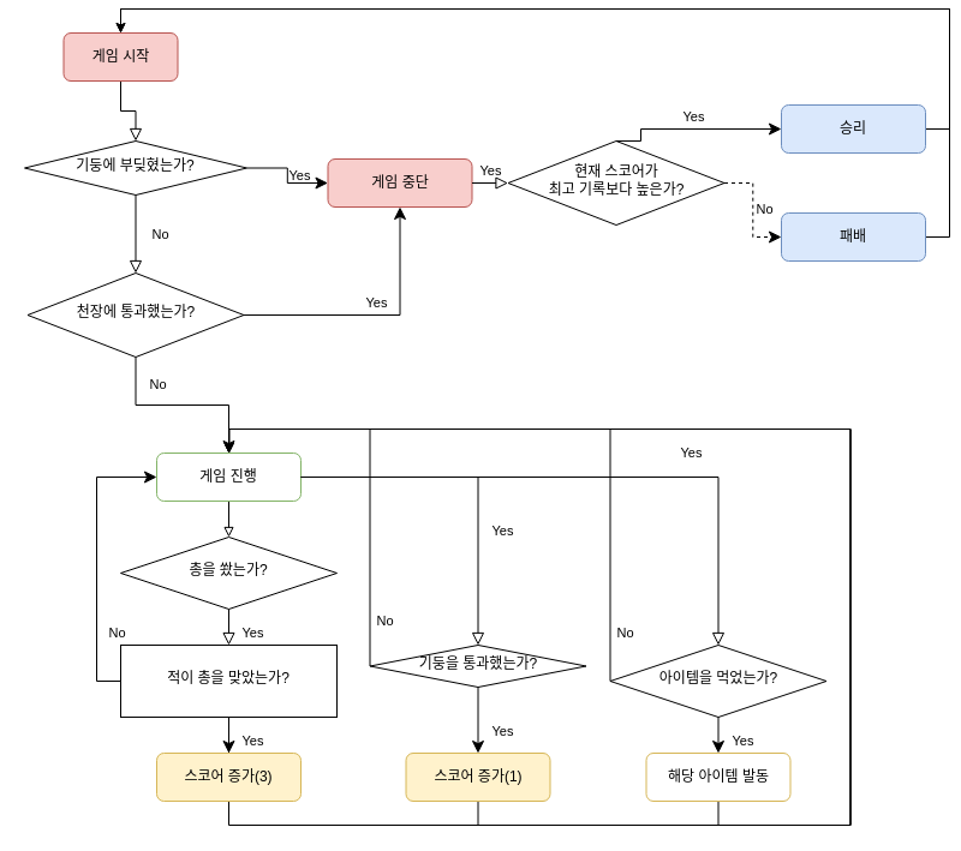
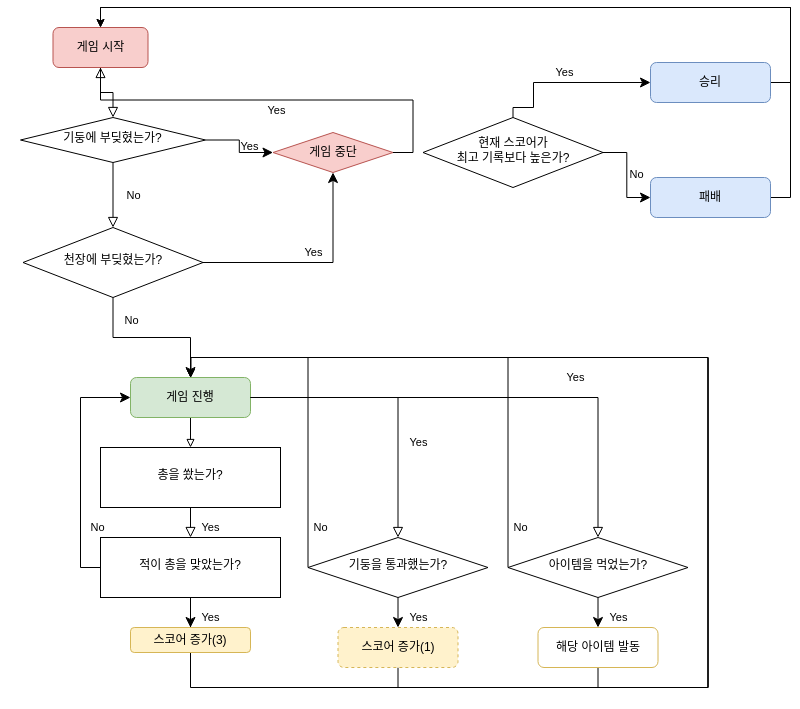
- <mxCell id="16" value="승리" style="rounded=1;whiteSpace=wrap;html=1;fontSize=12;glass=0;strokeWidth=1;shadow=0;fillColor=#dae8fc;strokeColor=#6c8ebf;" vertex="1" parent="1"><mxGeometry x="650" y="80" width="120" height="40" as="geometry" /></mxCell>
+ <mxCell id="16" value="승리" style="rounded=1;whiteSpace=wrap;html=1;fontSize=12;glass=0;strokeWidth=1;shadow=0;fillColor=#dae8fc;strokeColor=#6c8ebf;" vertex="1" parent="1"><mxGeometry x="650" y="55" width="120" height="40" as="geometry" /></mxCell>
- <mxCell id="7" value="게임 중단" style="rounded=1;whiteSpace=wrap;html=1;fontSize=12;glass=0;strokeWidth=1;shadow=0;fillColor=#f8cecc;strokeColor=#b85450;" parent="1" vertex="1"><mxGeometry x="272.5" y="125" width="120" height="40" as="geometry" /></mxCell>
+ <mxCell id="7" value="게임 중단" style="rhombus;whiteSpace=wrap;html=1;fontSize=12;glass=0;strokeWidth=1;shadow=0;fillColor=#f8cecc;strokeColor=#b85450;" parent="1" vertex="1"><mxGeometry x="272.5" y="125" width="120" height="40" as="geometry" /></mxCell>
- <mxCell id="12" value="Yes" style="edgeStyle=orthogonalEdgeStyle;rounded=0;html=1;jettySize=auto;orthogonalLoop=1;fontSize=11;endArrow=block;endFill=0;endSize=8;strokeWidth=1;shadow=0;labelBackgroundColor=none;entryX=0;entryY=0.5;entryDx=0;entryDy=0;exitX=1;exitY=0.5;exitDx=0;exitDy=0;" edge="1" parent="1" source="7" target="11"><mxGeometry y="10" relative="1" as="geometry"><mxPoint as="offset" /><mxPoint x="212.5" y="265" as="sourcePoint" /><mxPoint x="342.5" y="175" as="targetPoint" /></mxGeometry></mxCell>
+ <mxCell id="12" value="Yes" style="edgeStyle=orthogonalEdgeStyle;rounded=0;html=1;jettySize=auto;orthogonalLoop=1;fontSize=11;endArrow=block;endFill=0;endSize=8;strokeWidth=1;shadow=0;labelBackgroundColor=none;exitX=1;exitY=0.5;exitDx=0;exitDy=0;" edge="1" parent="1" source="7" target="3"><mxGeometry y="10" relative="1" as="geometry"><mxPoint as="offset" /><mxPoint x="212.5" y="265" as="sourcePoint" /><mxPoint x="342.5" y="175" as="targetPoint" /></mxGeometry></mxCell>
- <mxCell id="14" value="No" style="edgeStyle=orthogonalEdgeStyle;rounded=0;html=1;jettySize=auto;orthogonalLoop=1;fontSize=11;endArrow=classic;endFill=1;endSize=8;strokeWidth=1;shadow=0;labelBackgroundColor=none;exitX=1;exitY=0.5;exitDx=0;exitDy=0;entryX=0;entryY=0.5;entryDx=0;entryDy=0;dashed=1;" edge="1" parent="1" source="11" target="18"><mxGeometry y="10" relative="1" as="geometry"><mxPoint as="offset" /><mxPoint x="225" y="165" as="sourcePoint" /><mxPoint x="533" y="250" as="targetPoint" /></mxGeometry></mxCell>
+ <mxCell id="14" value="No" style="edgeStyle=orthogonalEdgeStyle;rounded=0;html=1;jettySize=auto;orthogonalLoop=1;fontSize=11;endArrow=classic;endFill=1;endSize=8;strokeWidth=1;shadow=0;labelBackgroundColor=none;exitX=1;exitY=0.5;exitDx=0;exitDy=0;entryX=0;entryY=0.5;entryDx=0;entryDy=0;" edge="1" parent="1" source="11" target="18"><mxGeometry y="10" relative="1" as="geometry"><mxPoint as="offset" /><mxPoint x="225" y="165" as="sourcePoint" /><mxPoint x="533" y="250" as="targetPoint" /></mxGeometry></mxCell>
- <mxCell id="10" value="천장에 통과했는가?" style="rhombus;whiteSpace=wrap;html=1;shadow=0;fontFamily=Helvetica;fontSize=12;align=center;strokeWidth=1;spacing=6;spacingTop=-4;" parent="1" vertex="1"><mxGeometry x="22.5" y="220" width="180" height="70" as="geometry" /></mxCell>
+ <mxCell id="10" value="천장에 부딪혔는가?" style="rhombus;whiteSpace=wrap;html=1;shadow=0;fontFamily=Helvetica;fontSize=12;align=center;strokeWidth=1;spacing=6;spacingTop=-4;" parent="1" vertex="1"><mxGeometry x="22.5" y="220" width="180" height="70" as="geometry" /></mxCell>
- <mxCell id="28" value="게임 진행" style="rounded=1;whiteSpace=wrap;html=1;fontSize=12;glass=0;strokeWidth=1;shadow=0;fillColor=#ffffff;strokeColor=#82b366;" vertex="1" parent="1"><mxGeometry x="130" y="370" width="120" height="40" as="geometry" /></mxCell>
+ <mxCell id="28" value="게임 진행" style="rounded=1;whiteSpace=wrap;html=1;fontSize=12;glass=0;strokeWidth=1;shadow=0;fillColor=#d5e8d4;strokeColor=#82b366;" vertex="1" parent="1"><mxGeometry x="130" y="370" width="120" height="40" as="geometry" /></mxCell>
- <mxCell id="20" value="총을 쐈는가?" style="rhombus;whiteSpace=wrap;html=1;shadow=0;fontFamily=Helvetica;fontSize=12;align=center;strokeWidth=1;spacing=6;spacingTop=-4;" vertex="1" parent="1"><mxGeometry x="100" y="440" width="180" height="60" as="geometry" /></mxCell>
+ <mxCell id="20" value="총을 쐈는가?" style="whiteSpace=wrap;html=1;shadow=0;fontFamily=Helvetica;fontSize=12;align=center;strokeWidth=1;spacing=6;spacingTop=-4;rounded=0;" vertex="1" parent="1"><mxGeometry x="100" y="440" width="180" height="60" as="geometry" /></mxCell>
- <mxCell id="29" value="기둥을 통과했는가?" style="rhombus;whiteSpace=wrap;html=1;shadow=0;fontFamily=Helvetica;fontSize=12;align=center;strokeWidth=1;spacing=6;spacingTop=-4;" vertex="1" parent="1"><mxGeometry x="307.5" y="530" width="180" height="35" as="geometry" /></mxCell>
+ <mxCell id="29" value="기둥을 통과했는가?" style="rhombus;whiteSpace=wrap;html=1;shadow=0;fontFamily=Helvetica;fontSize=12;align=center;strokeWidth=1;spacing=6;spacingTop=-4;" vertex="1" parent="1"><mxGeometry x="307.5" y="530" width="180" height="60" as="geometry" /></mxCell>
- <mxCell id="24" value="스코어 증가(3)" style="rounded=1;whiteSpace=wrap;html=1;fontSize=12;glass=0;strokeWidth=1;shadow=0;fillColor=#fff2cc;strokeColor=#d6b656;" vertex="1" parent="1"><mxGeometry x="130" y="620" width="120" height="40" as="geometry" /></mxCell>
+ <mxCell id="24" value="스코어 증가(3)" style="rounded=1;whiteSpace=wrap;html=1;fontSize=12;glass=0;strokeWidth=1;shadow=0;fillColor=#fff2cc;strokeColor=#d6b656;" vertex="1" parent="1"><mxGeometry x="130" y="620" width="120" height="25" as="geometry" /></mxCell>
- <mxCell id="31" value="스코어 증가(1)" style="rounded=1;whiteSpace=wrap;html=1;fontSize=12;glass=0;strokeWidth=1;shadow=0;fillColor=#fff2cc;strokeColor=#d6b656;" vertex="1" parent="1"><mxGeometry x="337.5" y="620" width="120" height="40" as="geometry" /></mxCell>
+ <mxCell id="31" value="스코어 증가(1)" style="rounded=1;whiteSpace=wrap;html=1;fontSize=12;glass=0;strokeWidth=1;shadow=0;fillColor=#fff2cc;strokeColor=#d6b656;dashed=1;" vertex="1" parent="1"><mxGeometry x="337.5" y="620" width="120" height="40" as="geometry" /></mxCell>
